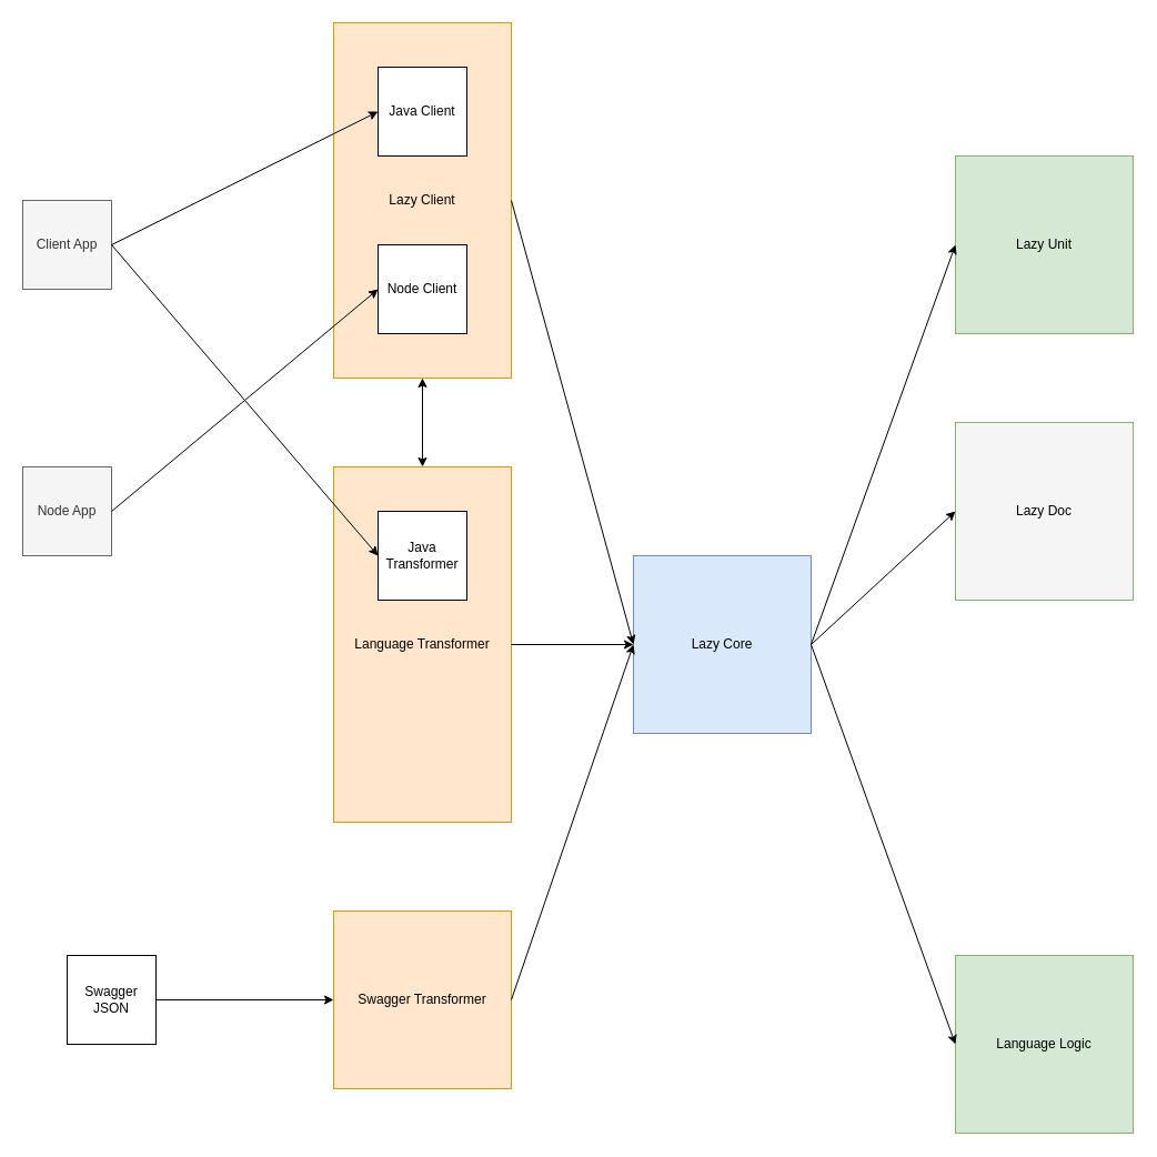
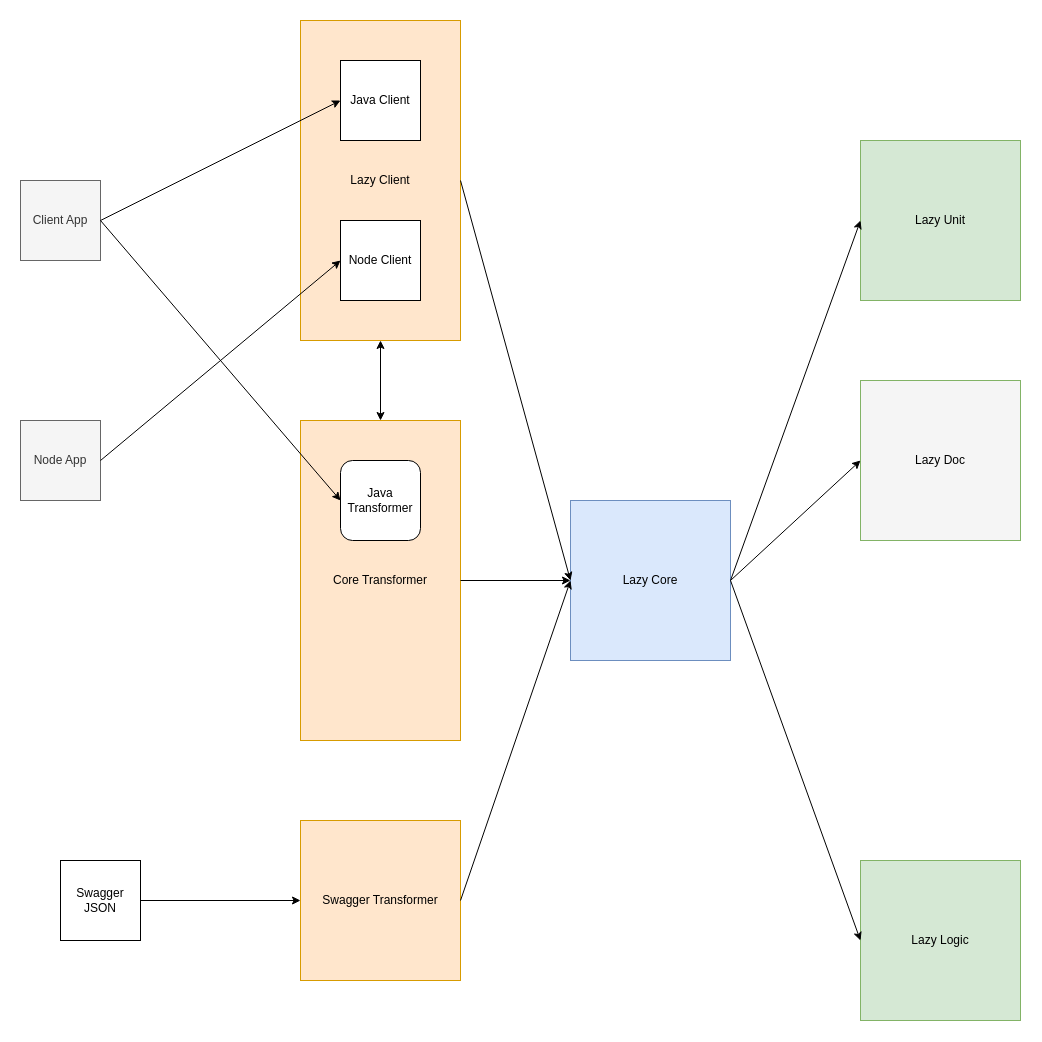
- <mxCell id="4" value="Java Transformer" style="whiteSpace=wrap;html=1;aspect=fixed;" parent="1" vertex="1"><mxGeometry x="340" y="460" width="80" height="80" as="geometry" /></mxCell>
+ <mxCell id="4" value="Java Transformer" style="whiteSpace=wrap;html=1;aspect=fixed;rounded=1;" parent="1" vertex="1"><mxGeometry x="340" y="460" width="80" height="80" as="geometry" /></mxCell>
- <mxCell id="3" value="Language Transformer" style="rounded=0;whiteSpace=wrap;html=1;fillColor=#ffe6cc;strokeColor=#d79b00;" parent="1" vertex="1"><mxGeometry x="300" y="420" width="160" height="320" as="geometry" /></mxCell>
+ <mxCell id="3" value="Core Transformer" style="rounded=0;whiteSpace=wrap;html=1;fillColor=#ffe6cc;strokeColor=#d79b00;" parent="1" vertex="1"><mxGeometry x="300" y="420" width="160" height="320" as="geometry" /></mxCell>
- <mxCell id="8" value="Language Logic" style="whiteSpace=wrap;html=1;aspect=fixed;fillColor=#d5e8d4;strokeColor=#82b366;" parent="1" vertex="1"><mxGeometry x="860" y="860" width="160" height="160" as="geometry" /></mxCell>
+ <mxCell id="8" value="Lazy Logic" style="whiteSpace=wrap;html=1;aspect=fixed;fillColor=#d5e8d4;strokeColor=#82b366;" parent="1" vertex="1"><mxGeometry x="860" y="860" width="160" height="160" as="geometry" /></mxCell>
